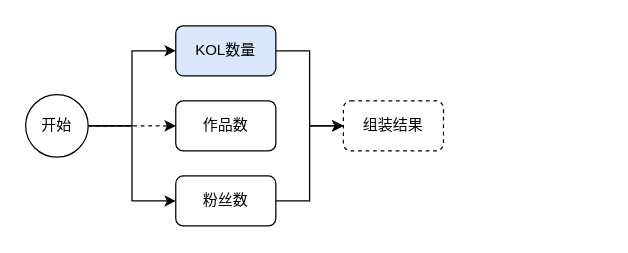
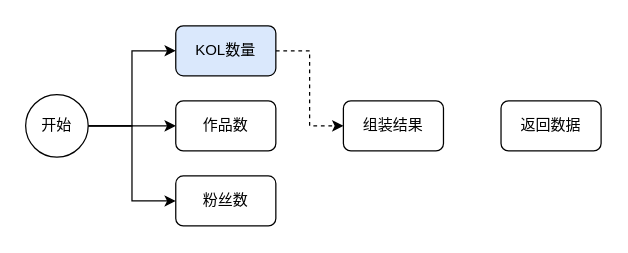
- <mxCell id="2" style="edgeStyle=orthogonalEdgeStyle;rounded=0;orthogonalLoop=1;jettySize=auto;html=1;exitX=1;exitY=0.5;exitDx=0;exitDy=0;entryX=0;entryY=0.5;entryDx=0;entryDy=0;" edge="1" parent="1" source="3" target="11"><mxGeometry relative="1" as="geometry" /></mxCell>
+ <mxCell id="2" style="edgeStyle=orthogonalEdgeStyle;rounded=0;orthogonalLoop=1;jettySize=auto;html=1;exitX=1;exitY=0.5;exitDx=0;exitDy=0;entryX=0;entryY=0.5;entryDx=0;entryDy=0;dashed=1;" edge="1" parent="1" source="3" target="11"><mxGeometry relative="1" as="geometry" /></mxCell>
- <mxCell id="5" style="edgeStyle=orthogonalEdgeStyle;rounded=0;orthogonalLoop=1;jettySize=auto;html=1;exitX=1;exitY=0.5;exitDx=0;exitDy=0;entryX=0;entryY=0.5;entryDx=0;entryDy=0;dashed=1;" edge="1" parent="1" source="7" target="8"><mxGeometry relative="1" as="geometry" /></mxCell>
+ <mxCell id="5" style="edgeStyle=orthogonalEdgeStyle;rounded=0;orthogonalLoop=1;jettySize=auto;html=1;exitX=1;exitY=0.5;exitDx=0;exitDy=0;entryX=0;entryY=0.5;entryDx=0;entryDy=0;" edge="1" parent="1" source="7" target="8"><mxGeometry relative="1" as="geometry" /></mxCell>
- <mxCell id="11" value="组装结果" style="rounded=1;whiteSpace=wrap;html=1;dashed=1;" vertex="1" parent="1"><mxGeometry x="274" y="80" width="80" height="40" as="geometry" /></mxCell>
+ <mxCell id="11" value="组装结果" style="rounded=1;whiteSpace=wrap;html=1;" vertex="1" parent="1"><mxGeometry x="274" y="80" width="80" height="40" as="geometry" /></mxCell>
+ <mxCell id="12" value="返回数据" style="rounded=1;whiteSpace=wrap;html=1;" vertex="1" parent="1"><mxGeometry x="400" y="80" width="80" height="40" as="geometry" /></mxCell>
- <mxCell id="9" style="edgeStyle=orthogonalEdgeStyle;rounded=0;orthogonalLoop=1;jettySize=auto;html=1;exitX=1;exitY=0.5;exitDx=0;exitDy=0;entryX=0;entryY=0.5;entryDx=0;entryDy=0;" edge="1" parent="1" source="10" target="11"><mxGeometry relative="1" as="geometry" /></mxCell>
